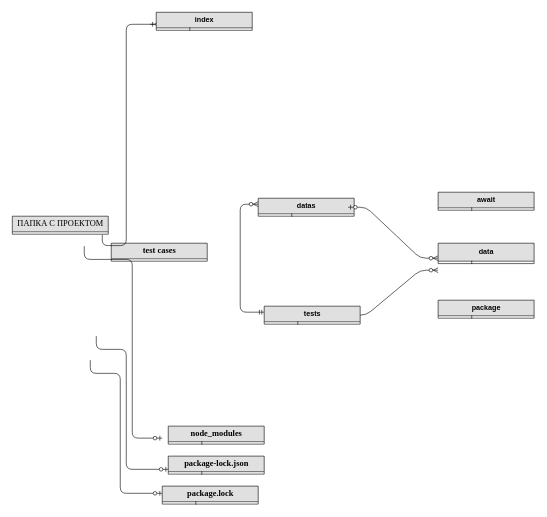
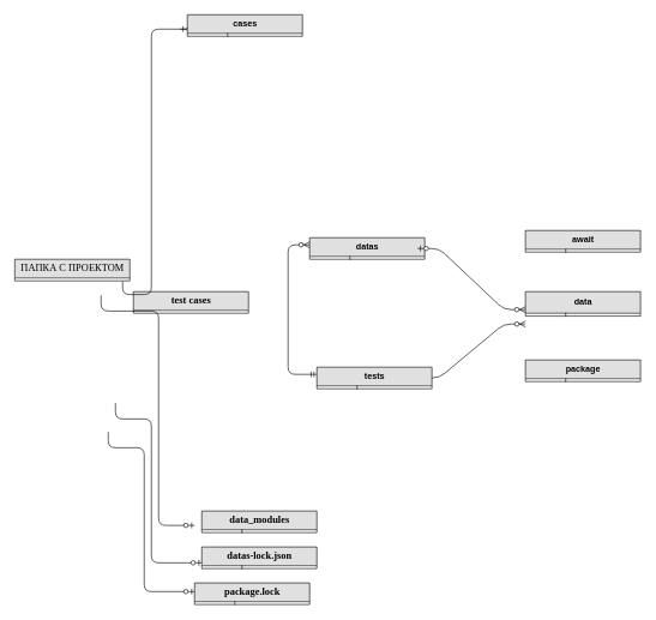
- <mxCell id="8" value="&lt;span style=&quot;font-family: &amp;#34;helvetica&amp;#34; ; font-size: 12px ; font-weight: 700 ; text-align: left&quot;&gt;index&lt;/span&gt;" style="swimlane;html=1;fontStyle=0;childLayout=stackLayout;horizontal=1;startSize=26;fillColor=#e0e0e0;horizontalStack=0;resizeParent=1;resizeLast=0;collapsible=1;marginBottom=0;swimlaneFillColor=#ffffff;align=center;rounded=0;shadow=0;comic=0;labelBackgroundColor=none;strokeWidth=1;fontFamily=Verdana;fontSize=14" vertex="1" parent="1"><mxGeometry x="260" y="20" width="160" height="30" as="geometry" /></mxCell>
+ <mxCell id="8" value="&lt;span style=&quot;font-family: &amp;#34;helvetica&amp;#34; ; font-size: 12px ; font-weight: 700 ; text-align: left&quot;&gt;cases&lt;/span&gt;" style="swimlane;html=1;fontStyle=0;childLayout=stackLayout;horizontal=1;startSize=26;fillColor=#e0e0e0;horizontalStack=0;resizeParent=1;resizeLast=0;collapsible=1;marginBottom=0;swimlaneFillColor=#ffffff;align=center;rounded=0;shadow=0;comic=0;labelBackgroundColor=none;strokeWidth=1;fontFamily=Verdana;fontSize=14" vertex="1" parent="1"><mxGeometry x="260" y="20" width="160" height="30" as="geometry" /></mxCell>
- <mxCell id="11" value="&lt;b&gt;node_modules&lt;/b&gt;" style="swimlane;html=1;fontStyle=0;childLayout=stackLayout;horizontal=1;startSize=26;fillColor=#e0e0e0;horizontalStack=0;resizeParent=1;resizeLast=0;collapsible=1;marginBottom=0;swimlaneFillColor=#ffffff;align=center;rounded=0;shadow=0;comic=0;labelBackgroundColor=none;strokeWidth=1;fontFamily=Verdana;fontSize=14" vertex="1" parent="1"><mxGeometry x="280" y="710" width="160" height="30" as="geometry" /></mxCell>
+ <mxCell id="11" value="&lt;b&gt;data_modules&lt;/b&gt;" style="swimlane;html=1;fontStyle=0;childLayout=stackLayout;horizontal=1;startSize=26;fillColor=#e0e0e0;horizontalStack=0;resizeParent=1;resizeLast=0;collapsible=1;marginBottom=0;swimlaneFillColor=#ffffff;align=center;rounded=0;shadow=0;comic=0;labelBackgroundColor=none;strokeWidth=1;fontFamily=Verdana;fontSize=14" vertex="1" parent="1"><mxGeometry x="280" y="710" width="160" height="30" as="geometry" /></mxCell>
- <mxCell id="14" value="&lt;b&gt;package-lock.json&lt;/b&gt;" style="swimlane;html=1;fontStyle=0;childLayout=stackLayout;horizontal=1;startSize=26;fillColor=#e0e0e0;horizontalStack=0;resizeParent=1;resizeLast=0;collapsible=1;marginBottom=0;swimlaneFillColor=#ffffff;align=center;rounded=0;shadow=0;comic=0;labelBackgroundColor=none;strokeWidth=1;fontFamily=Verdana;fontSize=14" vertex="1" parent="1"><mxGeometry x="280" y="760" width="160" height="30" as="geometry" /></mxCell>
+ <mxCell id="14" value="&lt;b&gt;datas-lock.json&lt;/b&gt;" style="swimlane;html=1;fontStyle=0;childLayout=stackLayout;horizontal=1;startSize=26;fillColor=#e0e0e0;horizontalStack=0;resizeParent=1;resizeLast=0;collapsible=1;marginBottom=0;swimlaneFillColor=#ffffff;align=center;rounded=0;shadow=0;comic=0;labelBackgroundColor=none;strokeWidth=1;fontFamily=Verdana;fontSize=14" vertex="1" parent="1"><mxGeometry x="280" y="760" width="160" height="30" as="geometry" /></mxCell>
